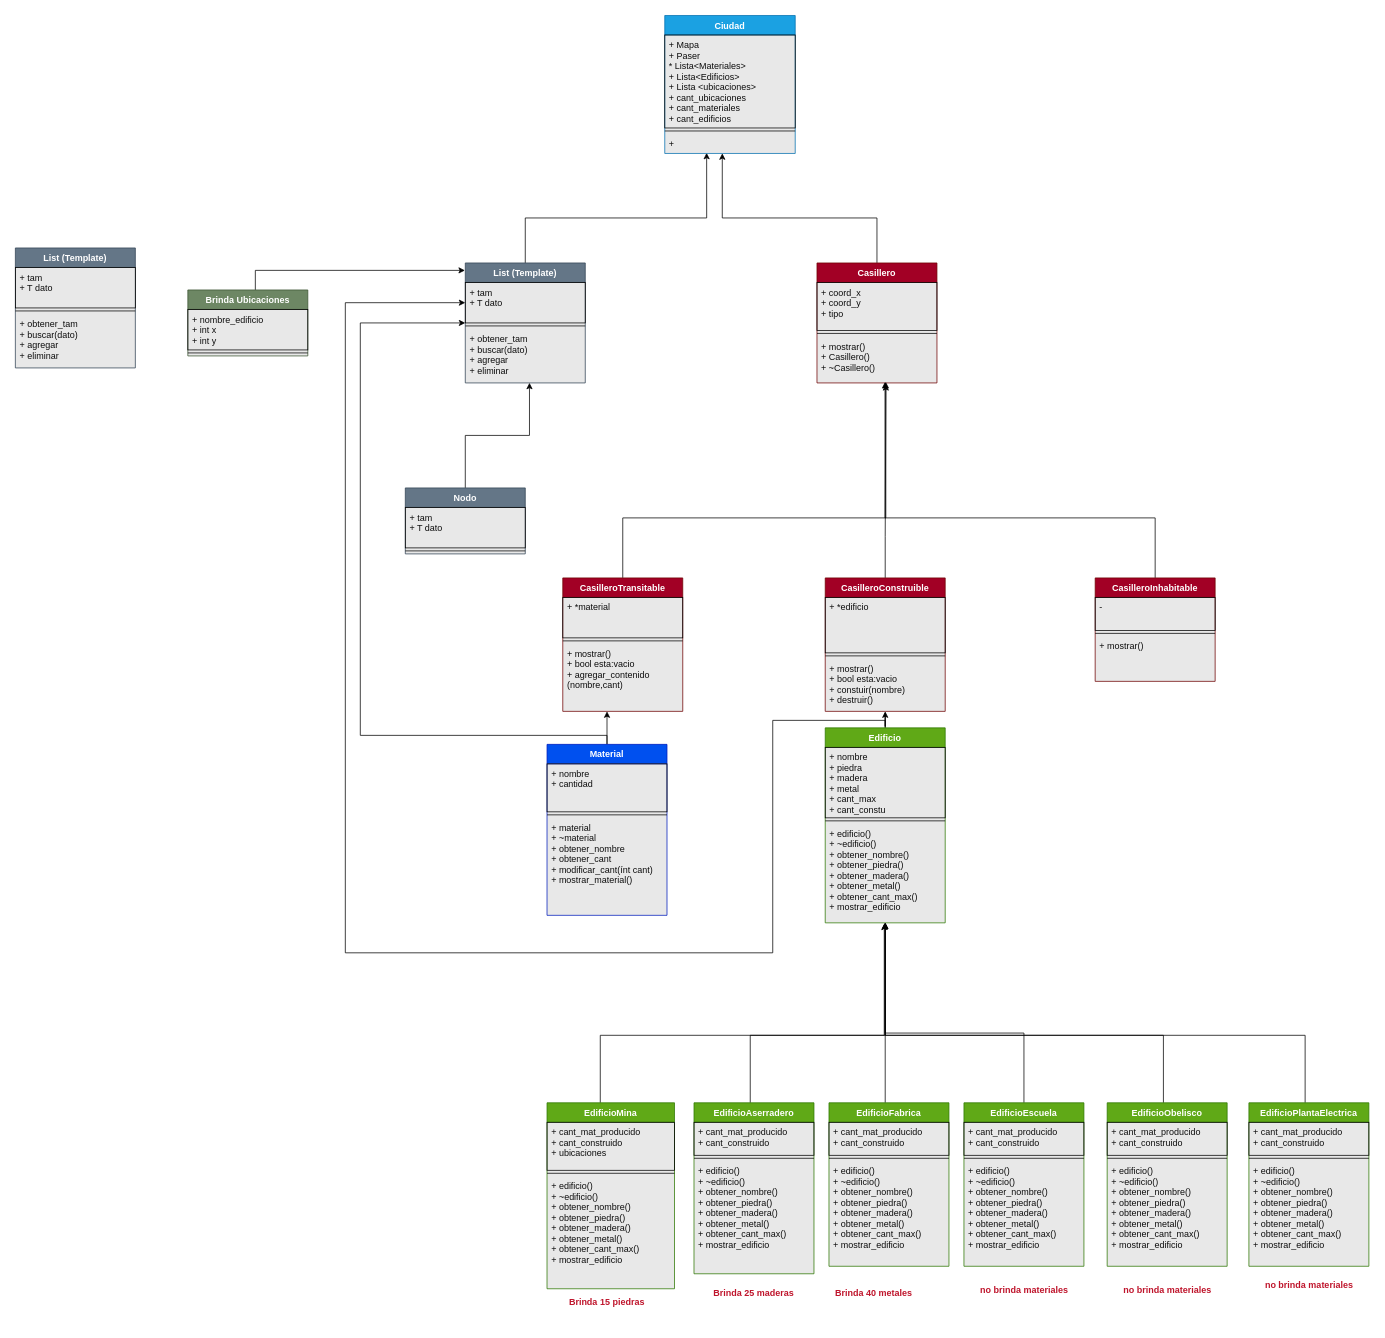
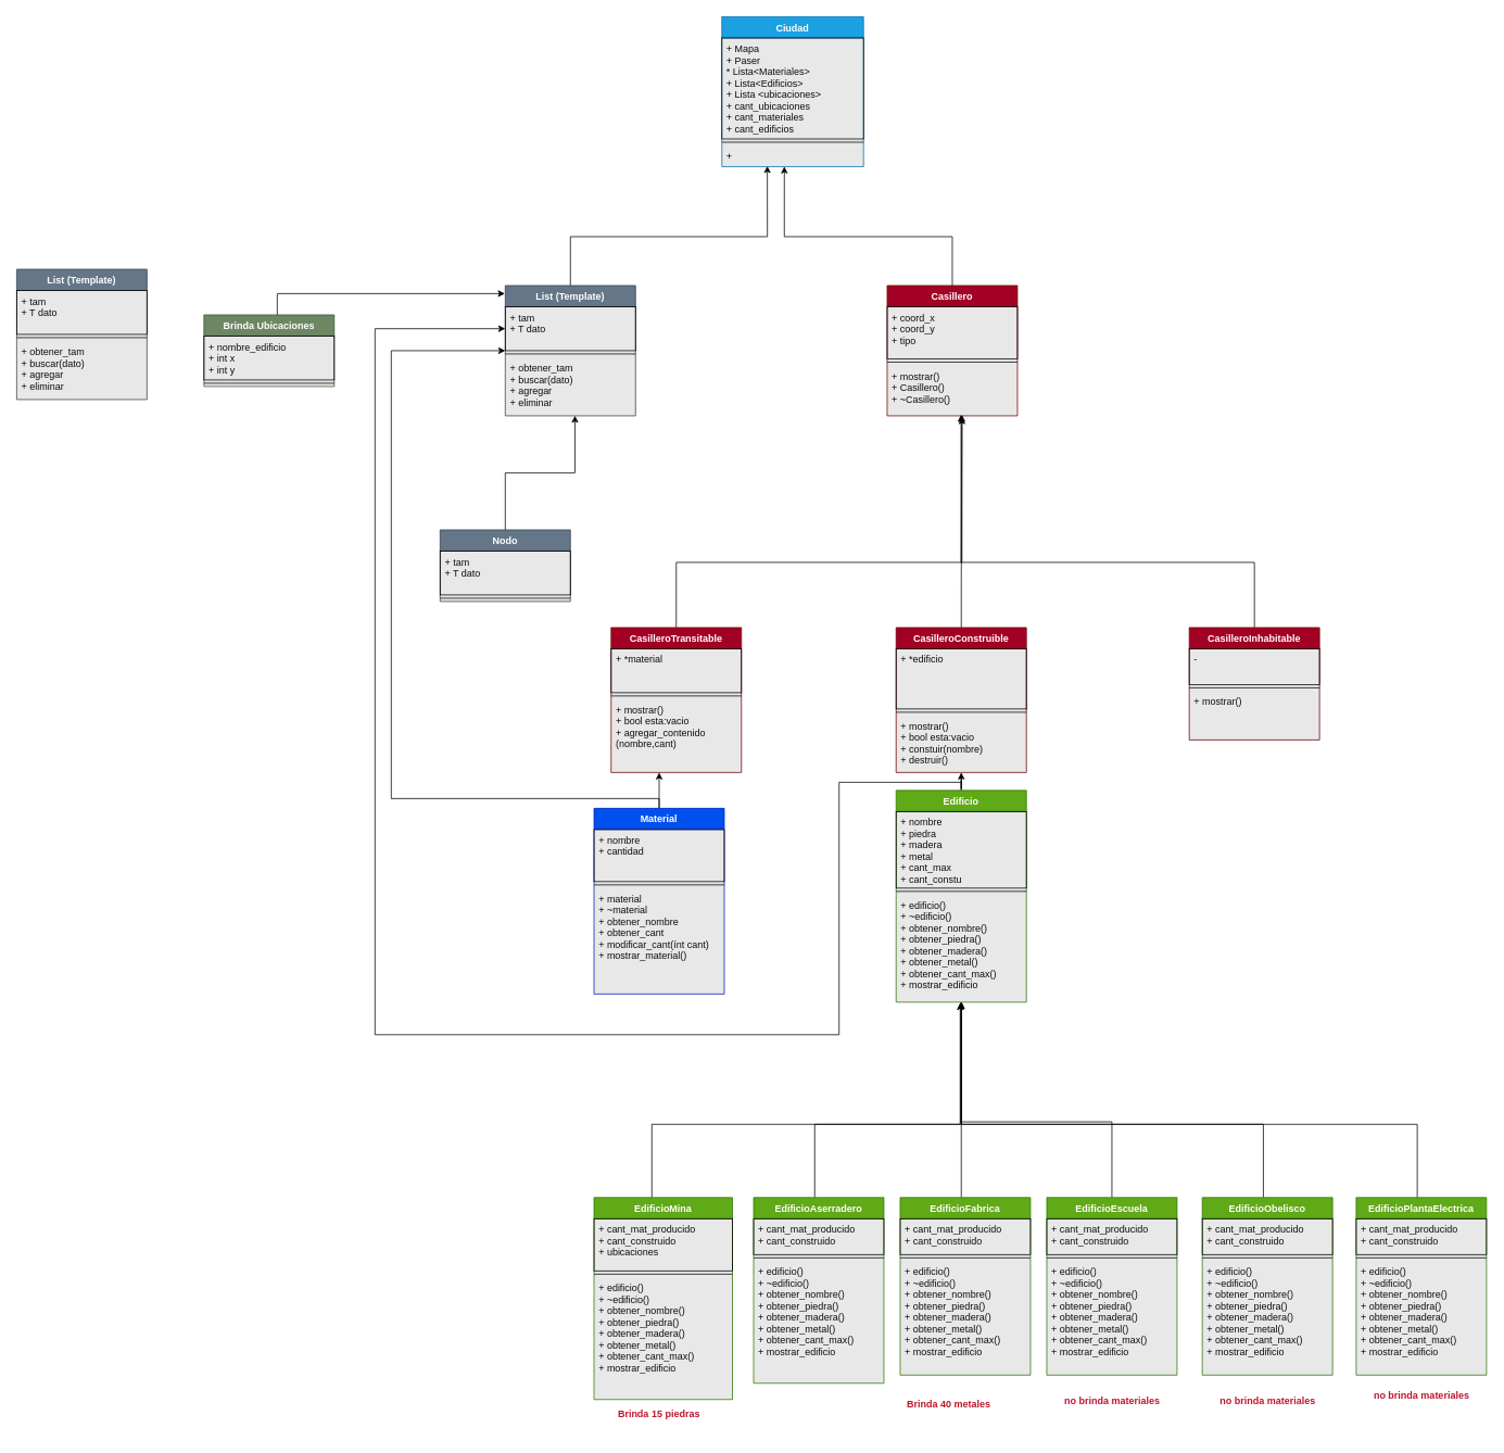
- <mxCell id="70" value="Brinda 25 maderas" style="text;html=1;strokeColor=none;fillColor=none;align=center;verticalAlign=middle;whiteSpace=wrap;rounded=0;fontColor=#BF152C;fontStyle=1" parent="1" vertex="1"><mxGeometry x="948" y="1698" width="114" height="52" as="geometry" /></mxCell>
